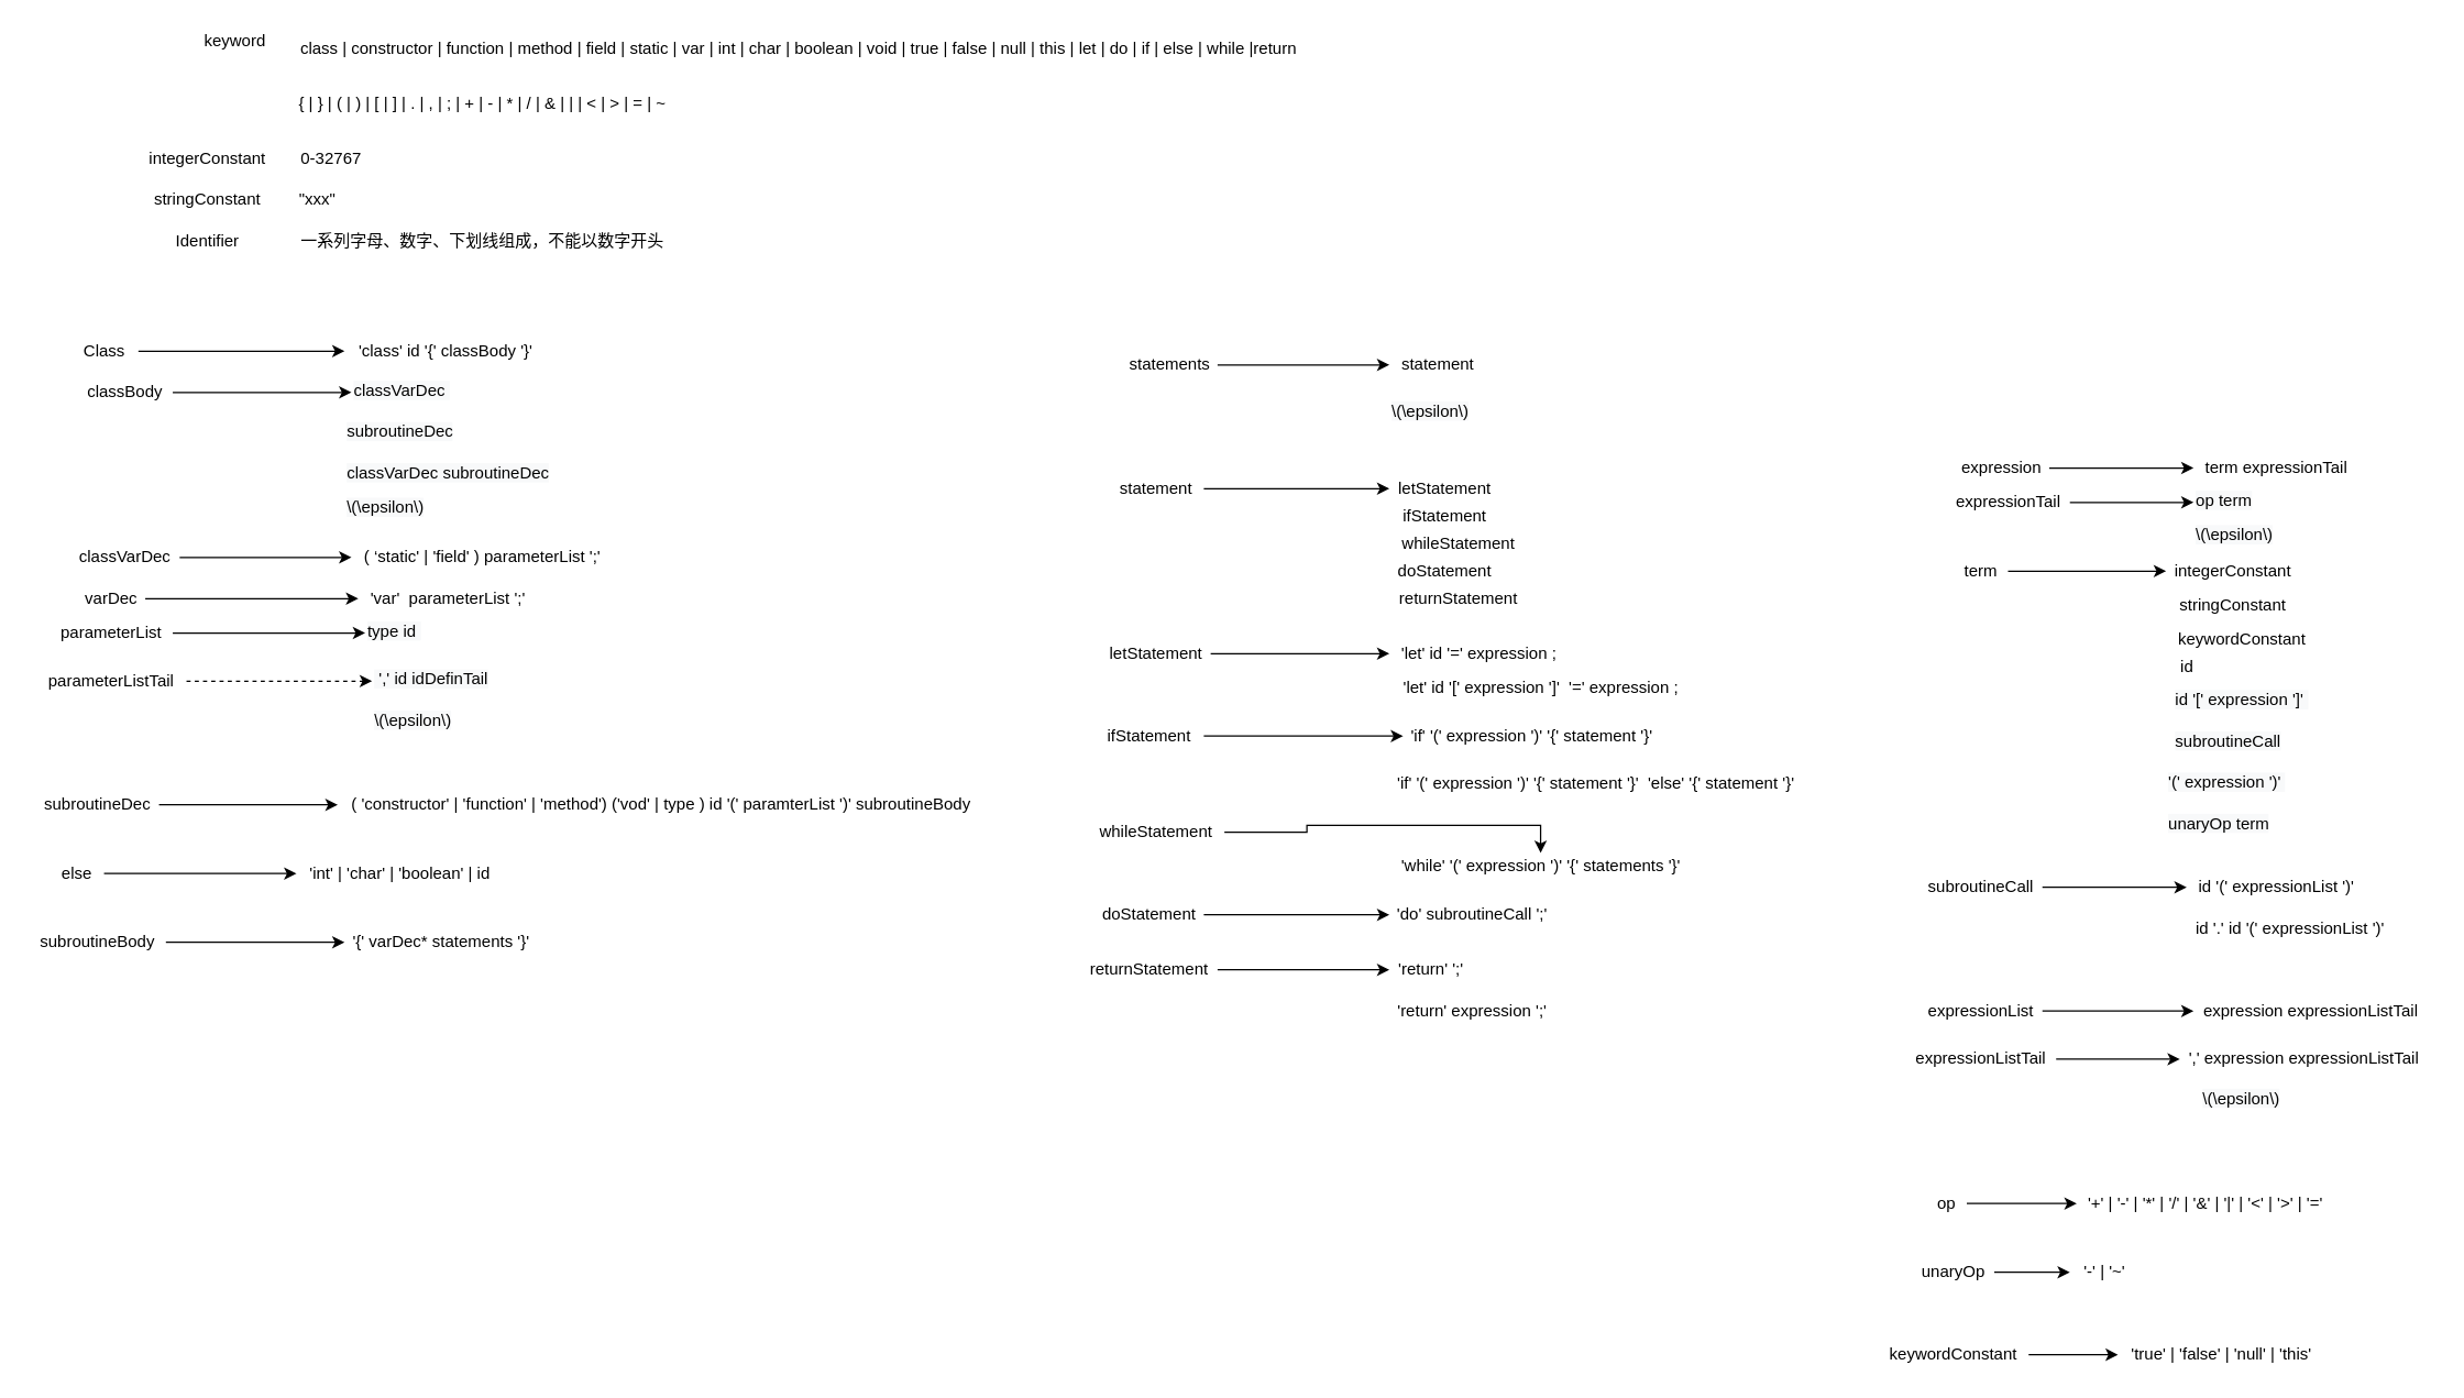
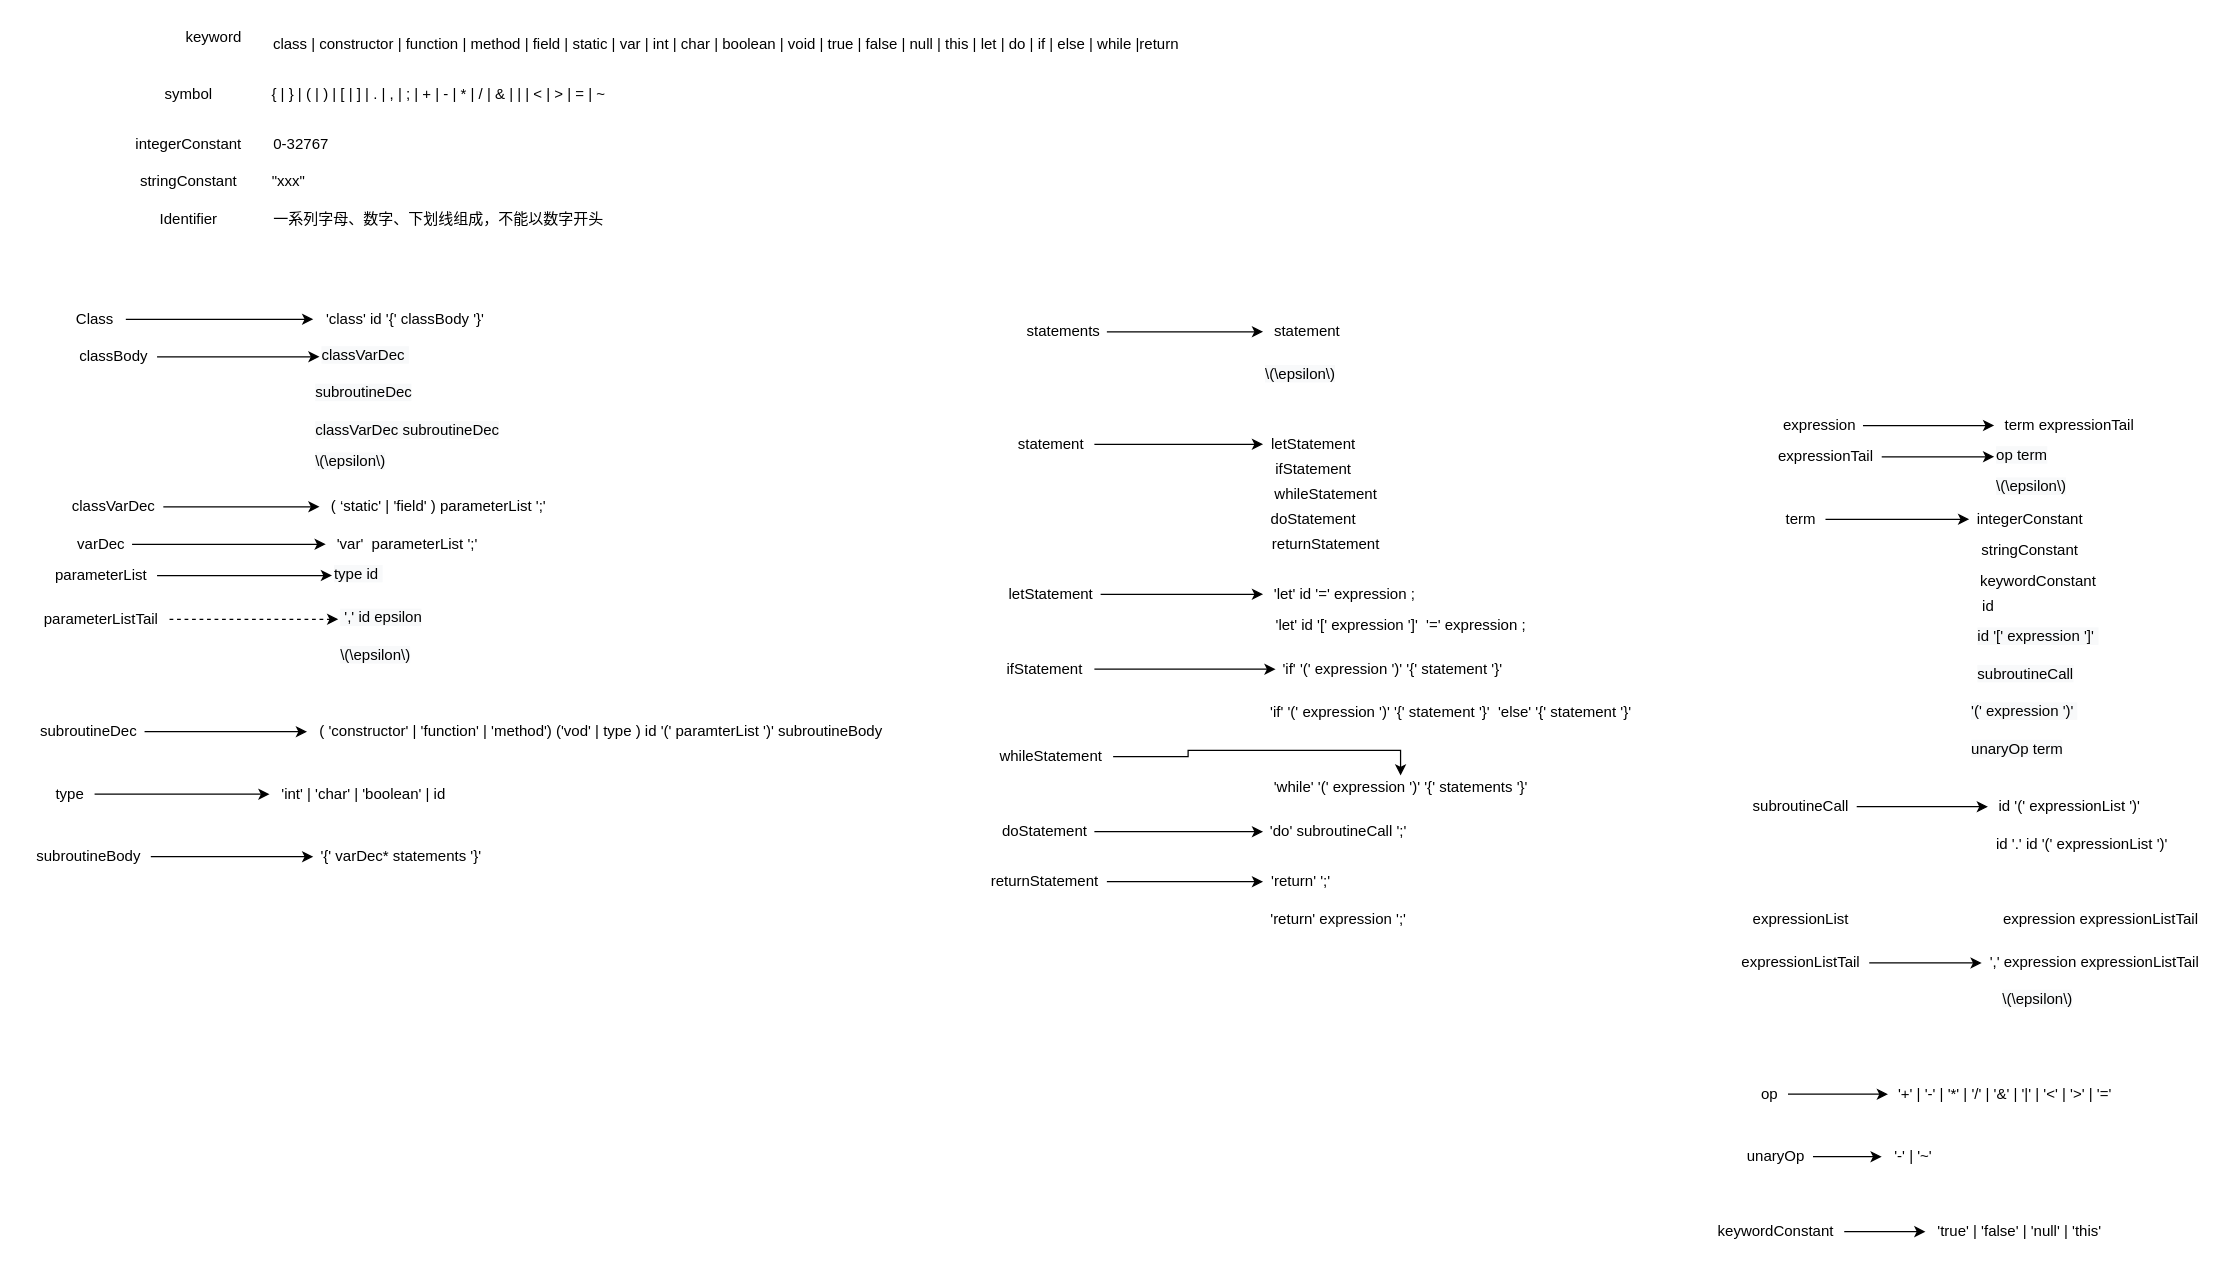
+ <mxCell id="4" value="symbol" style="text;html=1;align=center;verticalAlign=middle;resizable=0;points=[];autosize=1;strokeColor=none;fillColor=none;" vertex="1" parent="1"><mxGeometry x="125" y="65" width="50" height="20" as="geometry" /></mxCell>
- <mxCell id="89" value="&lt;span style=&quot;color: rgb(0 , 0 , 0) ; font-family: &amp;#34;helvetica&amp;#34; ; font-size: 12px ; font-style: normal ; font-weight: 400 ; letter-spacing: normal ; text-align: center ; text-indent: 0px ; text-transform: none ; word-spacing: 0px ; background-color: rgb(248 , 249 , 250) ; display: inline ; float: none&quot;&gt;&amp;nbsp;',' id idDefinTail&lt;/span&gt;" style="text;whiteSpace=wrap;html=1;" vertex="1" parent="1"><mxGeometry x="270" y="480" width="130" height="30" as="geometry" /></mxCell>
+ <mxCell id="89" value="&lt;span style=&quot;color: rgb(0 , 0 , 0) ; font-family: &amp;#34;helvetica&amp;#34; ; font-size: 12px ; font-style: normal ; font-weight: 400 ; letter-spacing: normal ; text-align: center ; text-indent: 0px ; text-transform: none ; word-spacing: 0px ; background-color: rgb(248 , 249 , 250) ; display: inline ; float: none&quot;&gt;&amp;nbsp;',' id epsilon&lt;/span&gt;" style="text;whiteSpace=wrap;html=1;" vertex="1" parent="1"><mxGeometry x="270" y="480" width="130" height="30" as="geometry" /></mxCell>
- <mxCell id="25" value="&lt;span style=&quot;font-family: &amp;#34;helvetica&amp;#34;&quot;&gt;else&lt;/span&gt;" style="text;html=1;align=center;verticalAlign=middle;resizable=0;points=[];autosize=1;strokeColor=none;fillColor=none;" vertex="1" parent="1"><mxGeometry x="35" y="625" width="40" height="20" as="geometry" /></mxCell>
+ <mxCell id="25" value="&lt;span style=&quot;font-family: &amp;#34;helvetica&amp;#34;&quot;&gt;type&lt;/span&gt;" style="text;html=1;align=center;verticalAlign=middle;resizable=0;points=[];autosize=1;strokeColor=none;fillColor=none;" vertex="1" parent="1"><mxGeometry x="35" y="625" width="40" height="20" as="geometry" /></mxCell>
- <mxCell id="73" style="edgeStyle=orthogonalEdgeStyle;rounded=0;orthogonalLoop=1;jettySize=auto;html=1;" edge="1" parent="1" source="74" target="75"><mxGeometry relative="1" as="geometry" /></mxCell>
